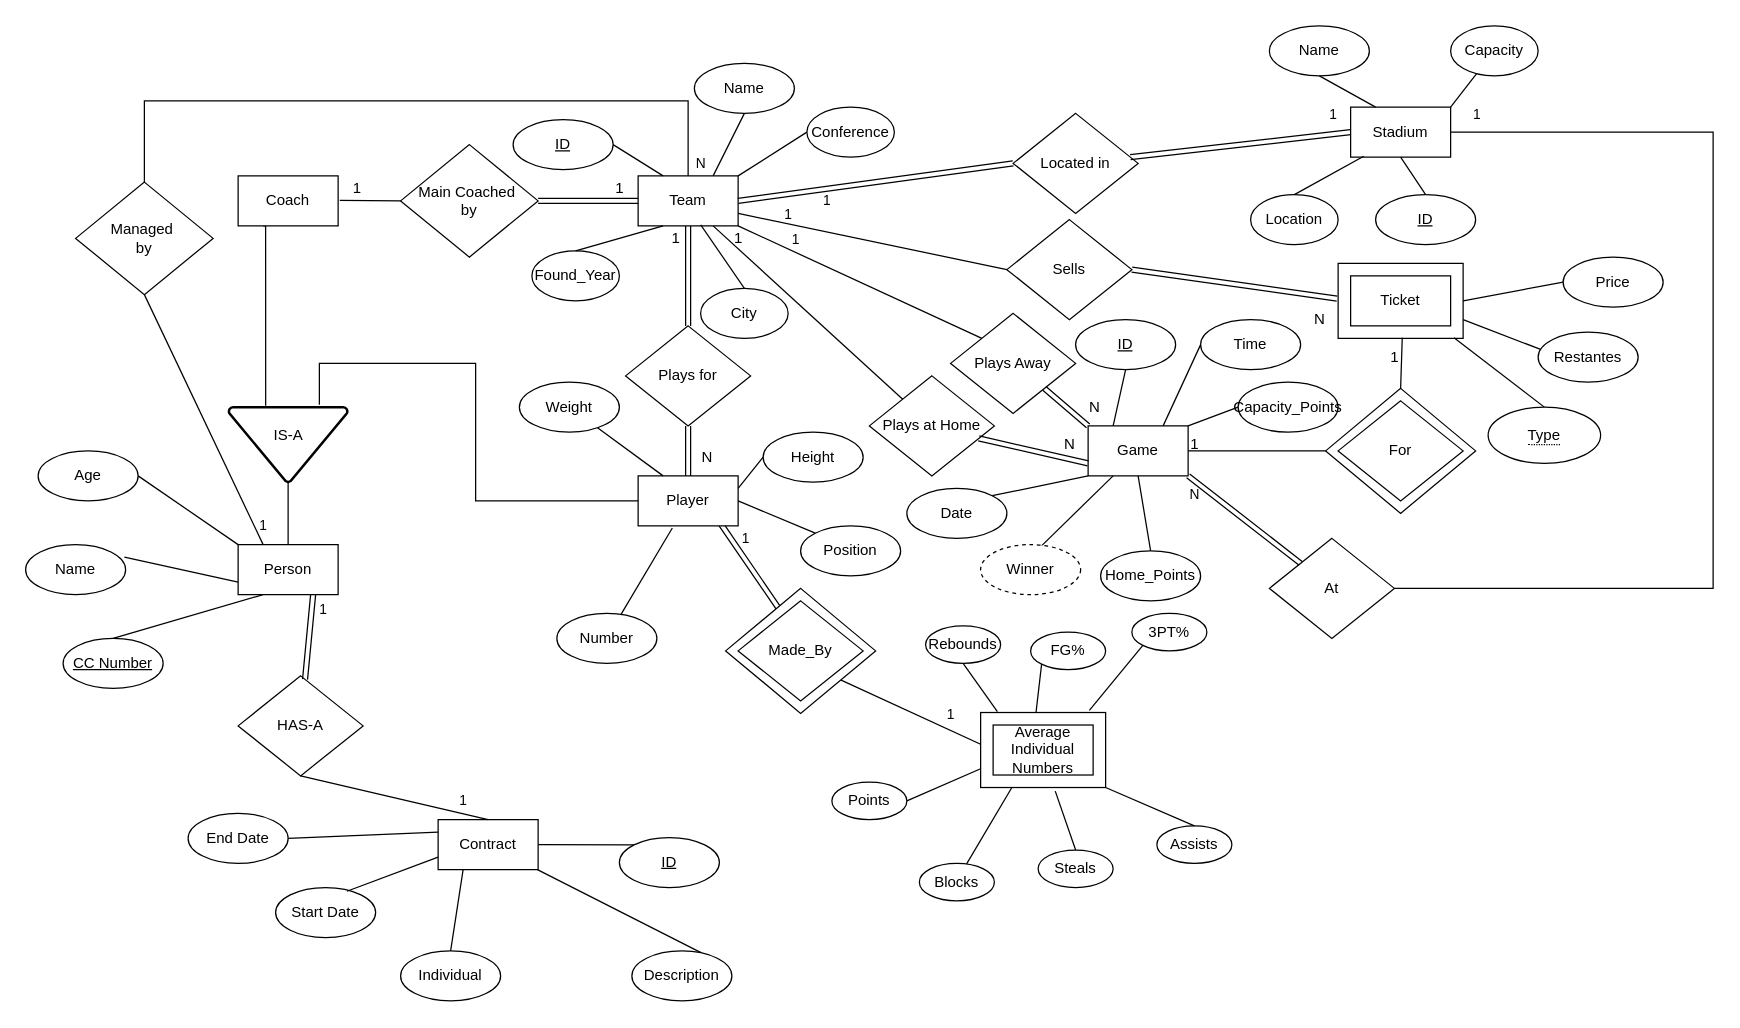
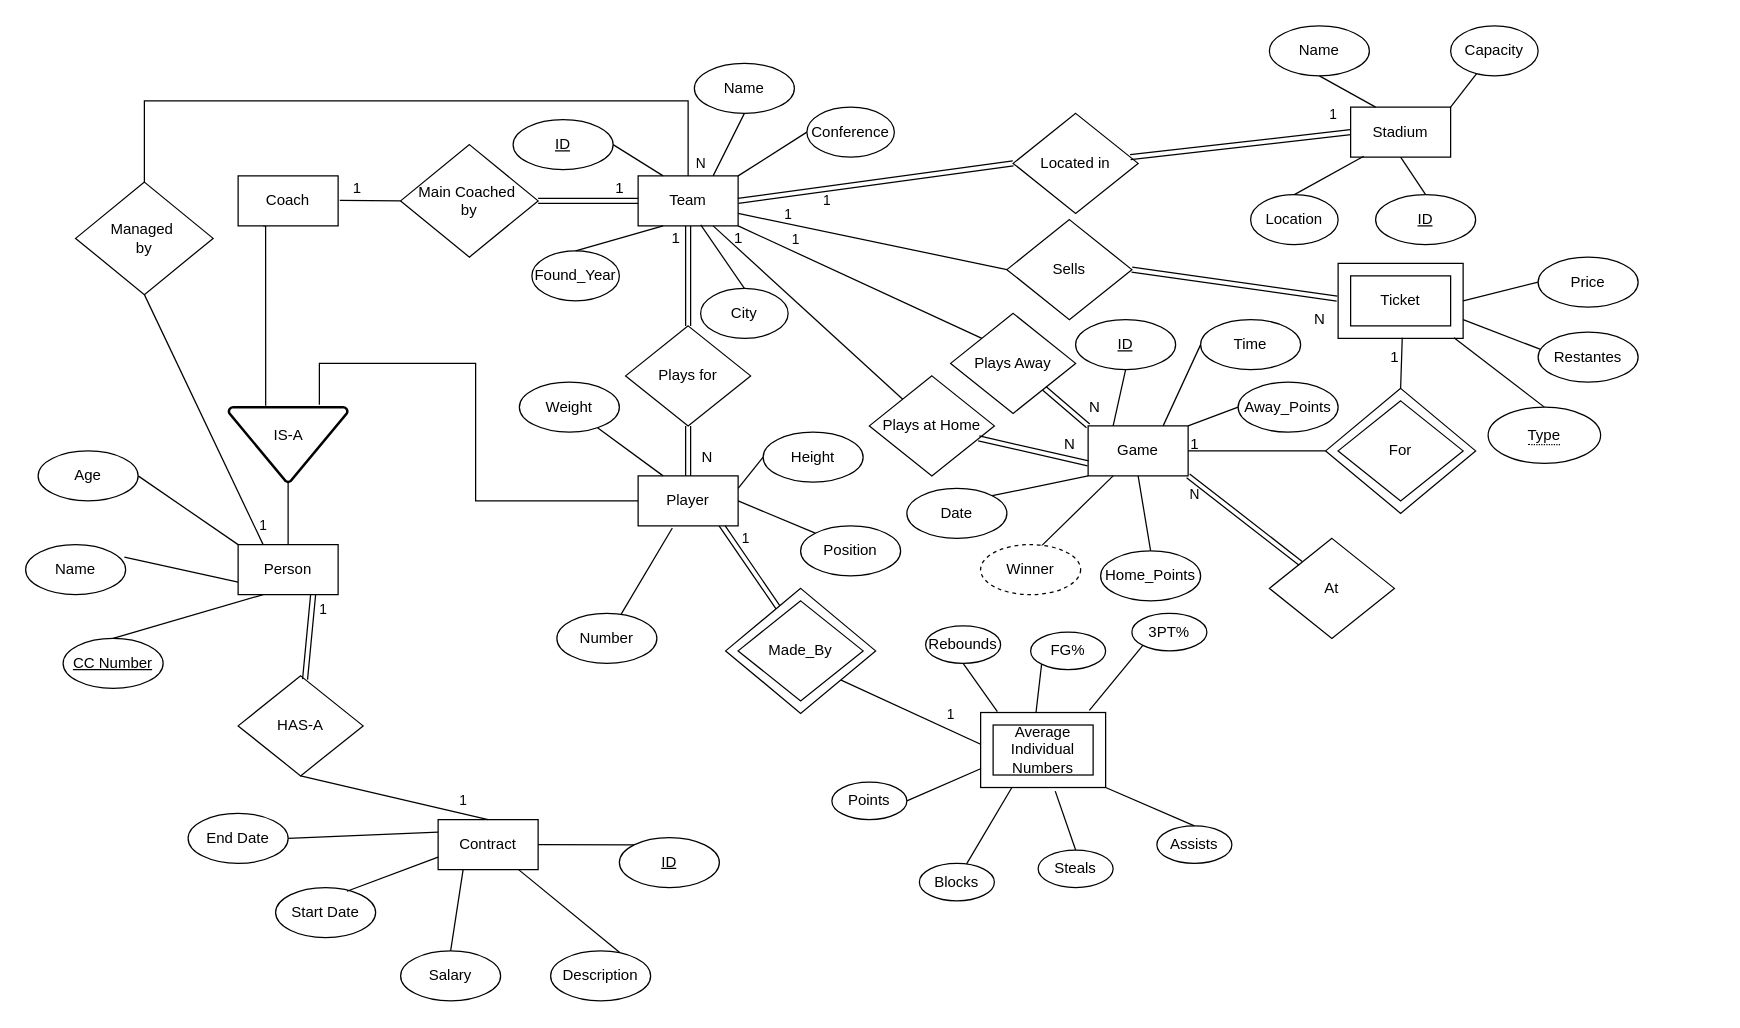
- <mxCell id="96" value="Price" style="ellipse;whiteSpace=wrap;html=1;labelBackgroundColor=none;" parent="1" vertex="1"><mxGeometry x="1250" y="205" width="80" height="40" as="geometry" /></mxCell>
+ <mxCell id="96" value="Price" style="ellipse;whiteSpace=wrap;html=1;labelBackgroundColor=none;" parent="1" vertex="1"><mxGeometry x="1230" y="205" width="80" height="40" as="geometry" /></mxCell>
- <mxCell id="61" style="edgeStyle=orthogonalEdgeStyle;rounded=0;orthogonalLoop=1;jettySize=auto;html=1;exitX=1;exitY=0.5;exitDx=0;exitDy=0;entryX=1;entryY=0.5;entryDx=0;entryDy=0;endArrow=none;endFill=0;labelBackgroundColor=none;fontColor=default;" parent="1" source="63" target="112" edge="1"><mxGeometry relative="1" as="geometry"><Array as="points"><mxPoint x="1370" y="105" /><mxPoint x="1370" y="470" /></Array></mxGeometry></mxCell>
- <mxCell id="62" value="1" style="edgeLabel;html=1;align=center;verticalAlign=middle;resizable=0;points=[];labelBackgroundColor=none;" parent="61" vertex="1" connectable="0"><mxGeometry x="-0.952" y="2" relative="1" as="geometry"><mxPoint y="-13" as="offset" /></mxGeometry></mxCell>
- <mxCell id="85" value="Capacity_Points" style="ellipse;whiteSpace=wrap;html=1;labelBackgroundColor=none;" parent="1" vertex="1"><mxGeometry x="990" y="305" width="80" height="40" as="geometry" /></mxCell>
+ <mxCell id="85" value="Away_Points" style="ellipse;whiteSpace=wrap;html=1;labelBackgroundColor=none;" parent="1" vertex="1"><mxGeometry x="990" y="305" width="80" height="40" as="geometry" /></mxCell>
- <mxCell id="50" value="Individual" style="ellipse;whiteSpace=wrap;html=1;labelBackgroundColor=none;" parent="1" vertex="1"><mxGeometry x="320" y="760" width="80" height="40" as="geometry" /></mxCell>
+ <mxCell id="50" value="Salary" style="ellipse;whiteSpace=wrap;html=1;labelBackgroundColor=none;" parent="1" vertex="1"><mxGeometry x="320" y="760" width="80" height="40" as="geometry" /></mxCell>
- <mxCell id="52" value="Description" style="ellipse;whiteSpace=wrap;html=1;labelBackgroundColor=none;" parent="1" vertex="1"><mxGeometry x="505" y="760" width="80" height="40" as="geometry" /></mxCell>
+ <mxCell id="52" value="Description" style="ellipse;whiteSpace=wrap;html=1;labelBackgroundColor=none;" parent="1" vertex="1"><mxGeometry x="440" y="760" width="80" height="40" as="geometry" /></mxCell>
